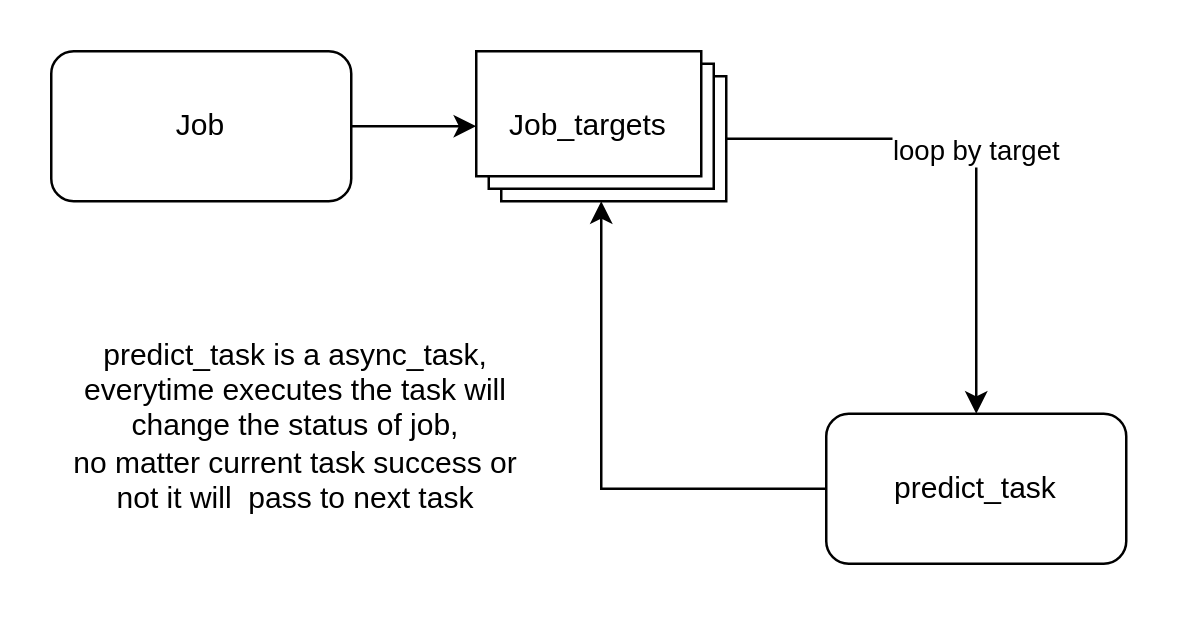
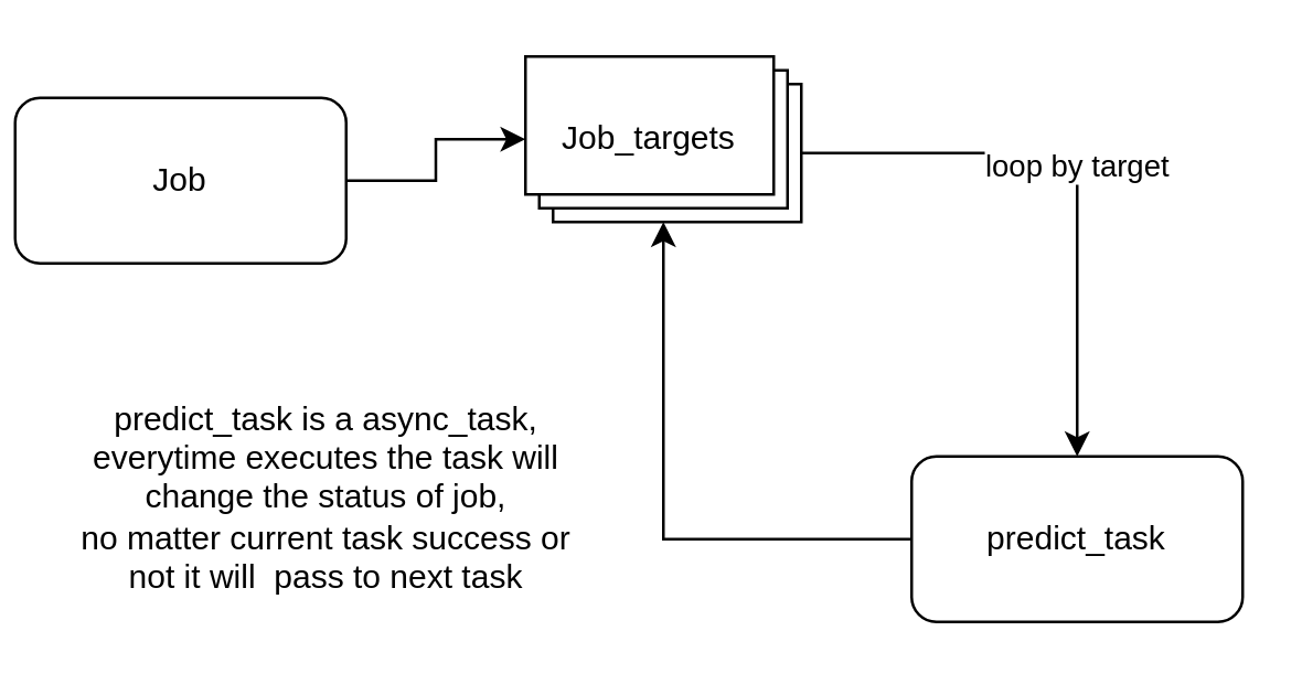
- <mxCell id="3" value="Job" style="rounded=1;whiteSpace=wrap;html=1;" parent="1" vertex="1"><mxGeometry x="20" y="20" width="120" height="60" as="geometry" /></mxCell>
+ <mxCell id="3" value="Job" style="rounded=1;whiteSpace=wrap;html=1;" parent="1" vertex="1"><mxGeometry x="5" y="35" width="120" height="60" as="geometry" /></mxCell>
- <mxCell id="9" value="predict_task is a async_task, everytime executes the task will change the status of job,&lt;br&gt;no matter current task success or not it will&amp;nbsp; pass to next task" style="text;html=1;strokeColor=none;fillColor=none;align=center;verticalAlign=middle;whiteSpace=wrap;rounded=0;" parent="1" vertex="1"><mxGeometry x="20" y="110" width="196" height="120" as="geometry" /></mxCell>
+ <mxCell id="9" value="predict_task is a async_task, everytime executes the task will change the status of job,&lt;br&gt;no matter current task success or not it will&amp;nbsp; pass to next task" style="text;html=1;strokeColor=none;fillColor=none;align=center;verticalAlign=middle;whiteSpace=wrap;rounded=0;" parent="1" vertex="1"><mxGeometry x="20" y="120" width="196" height="120" as="geometry" /></mxCell>
